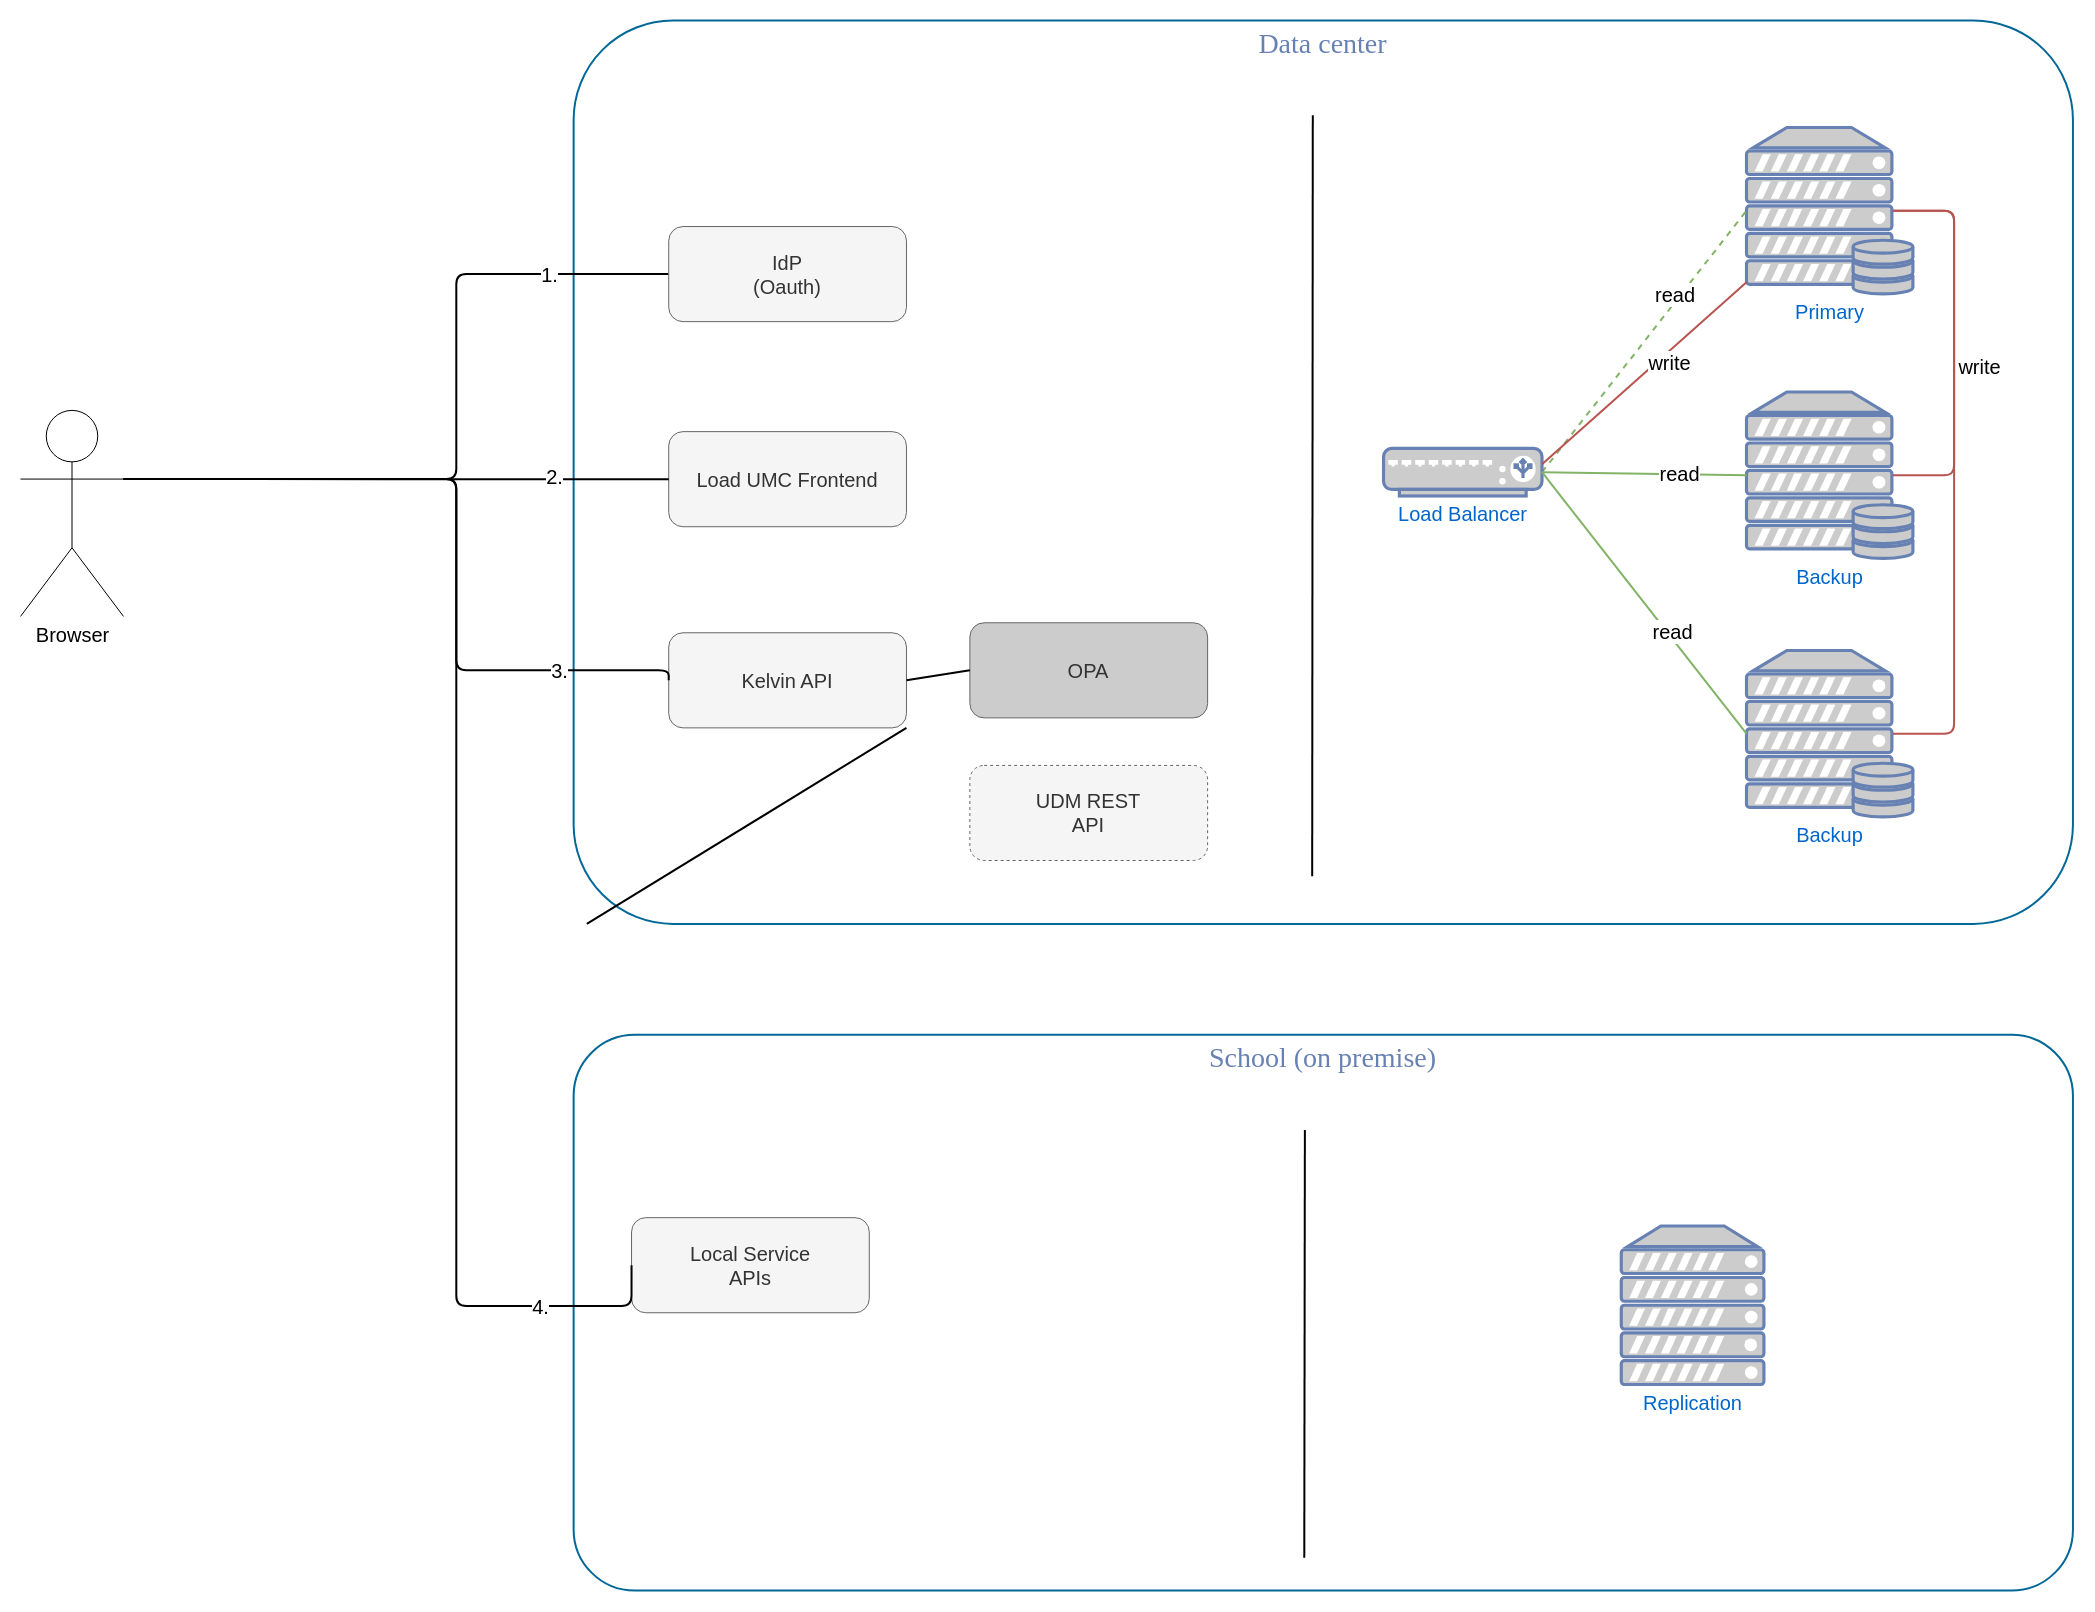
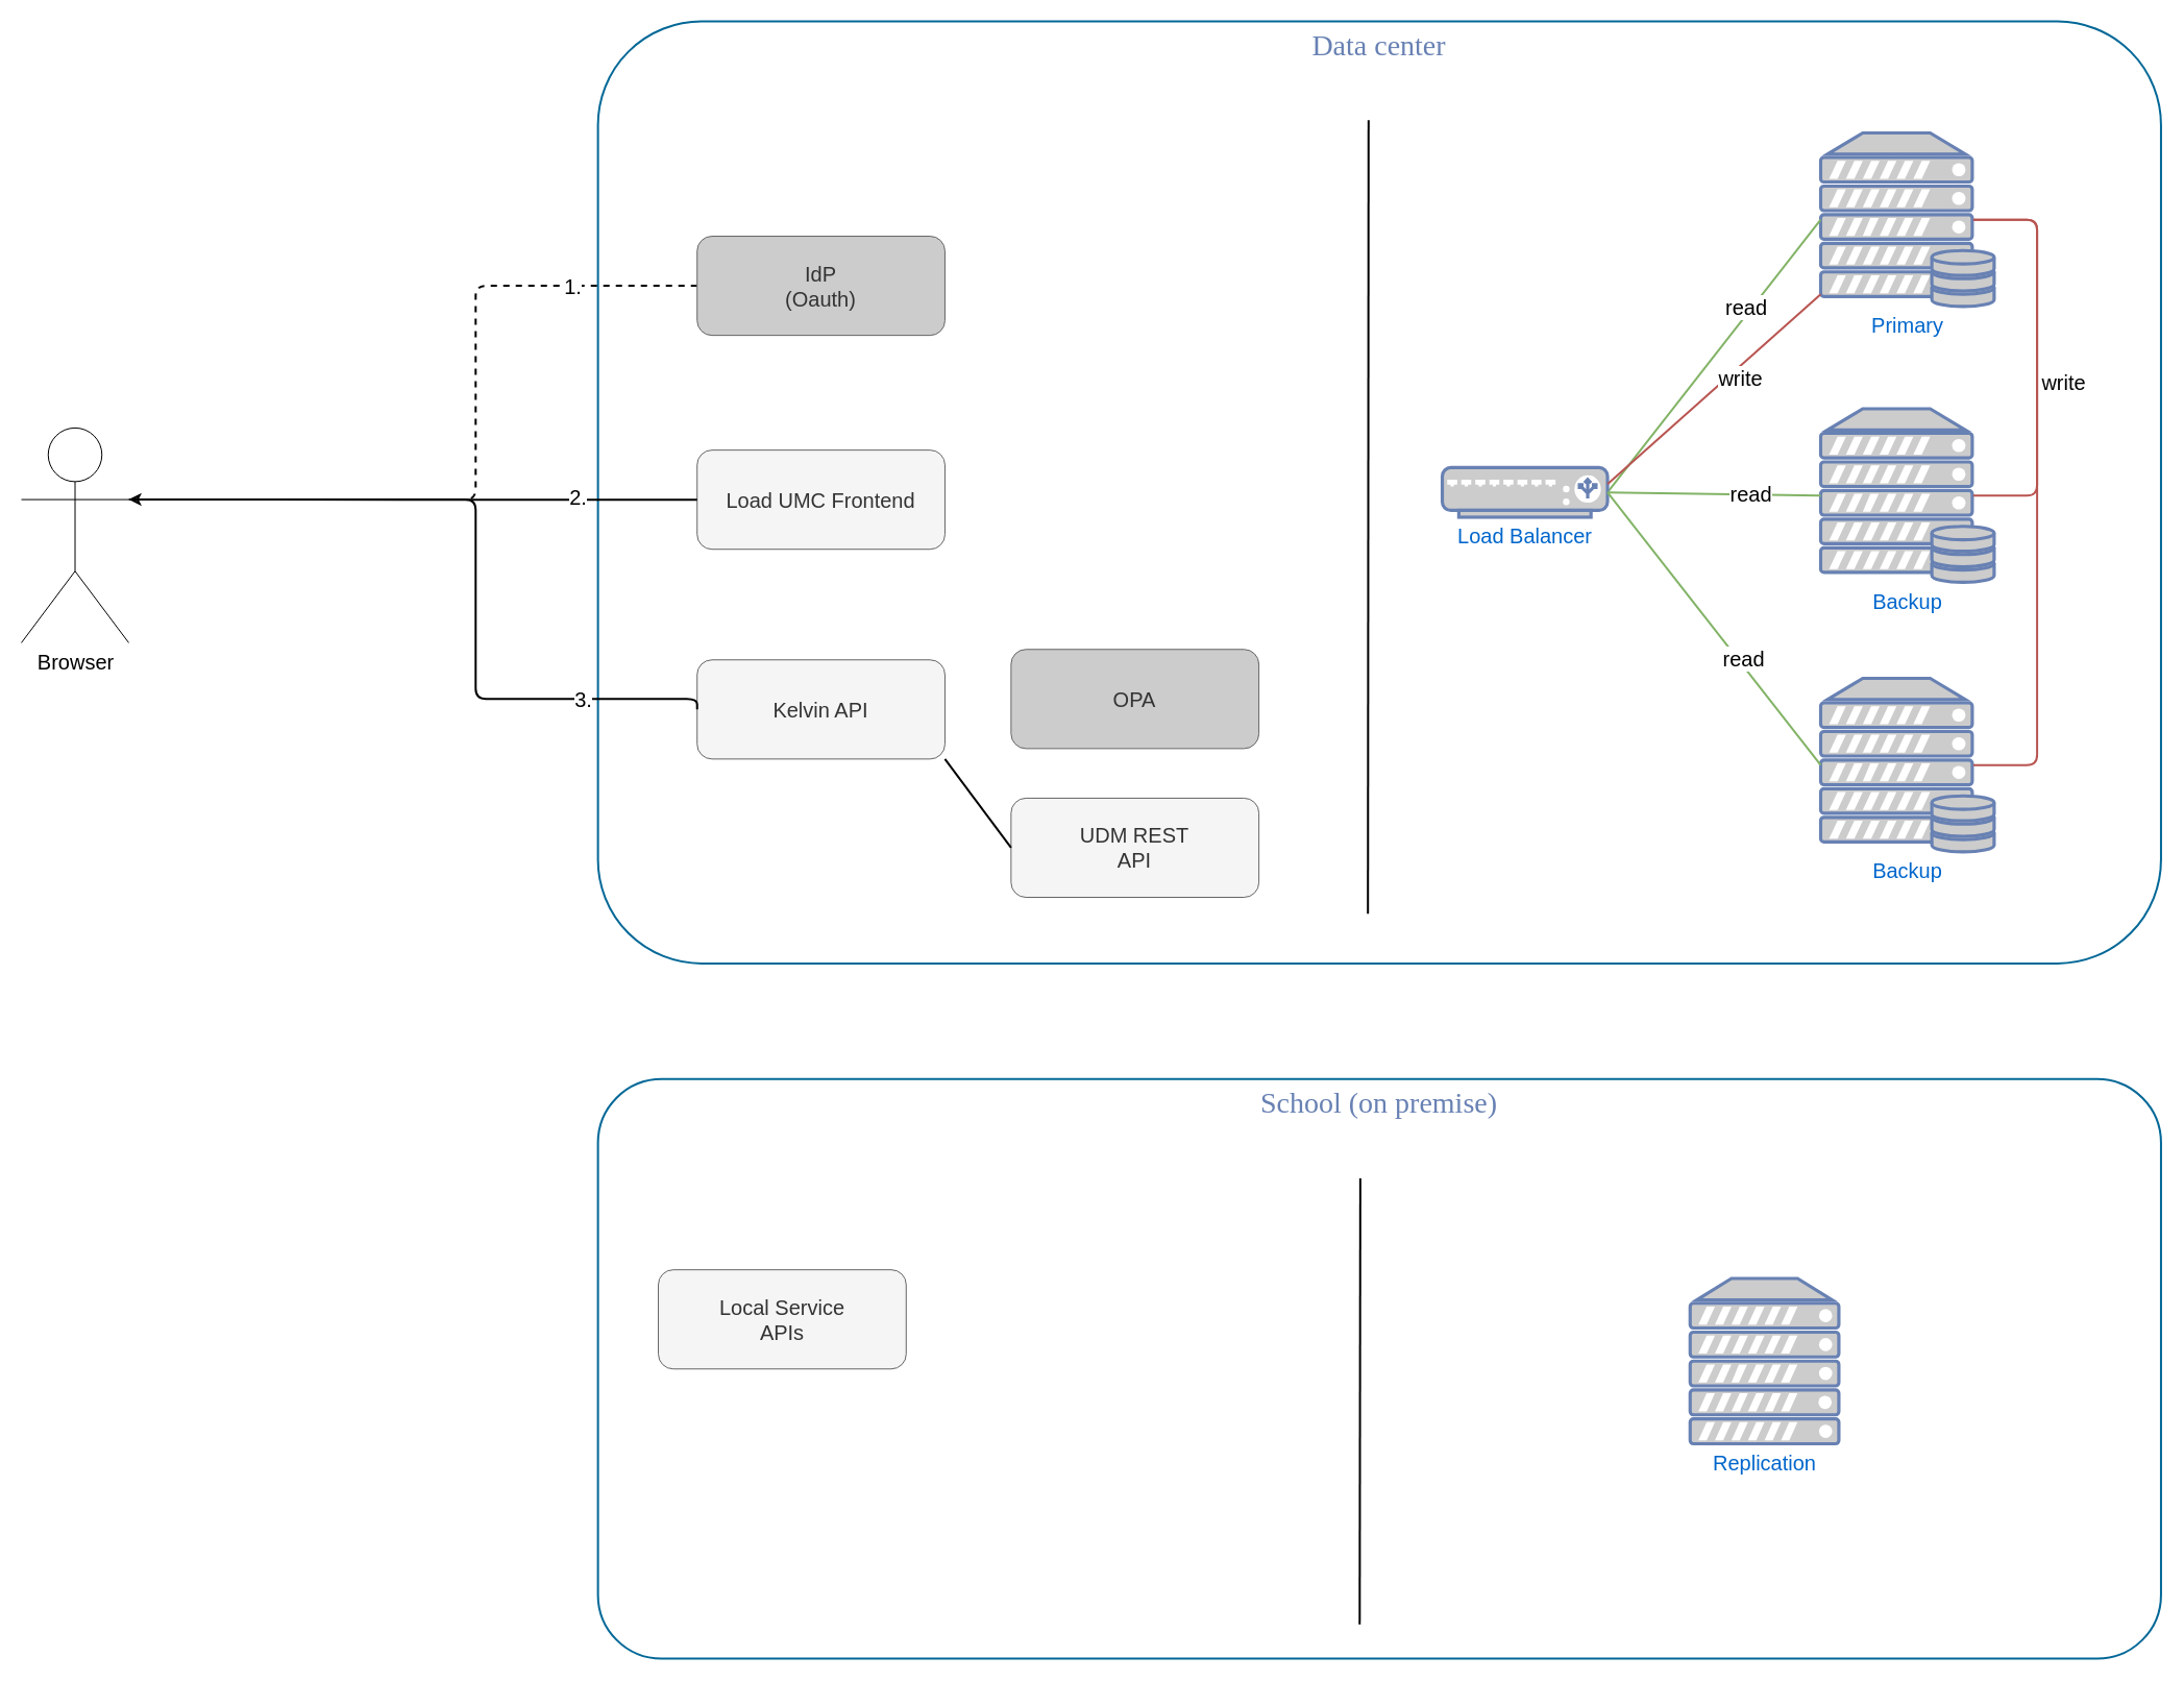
- <mxCell id="17" value="&lt;font style=&quot;font-size: 20px;&quot;&gt;IdP&lt;br&gt;(Oauth)&lt;/font&gt;" style="rounded=1;whiteSpace=wrap;html=1;fillColor=#f5f5f5;fontColor=#333333;strokeColor=#666666;" vertex="1" parent="1"><mxGeometry x="668.215" y="226.039" width="237.737" height="95.095" as="geometry" /></mxCell>
+ <mxCell id="17" value="&lt;font style=&quot;font-size: 20px;&quot;&gt;IdP&lt;br&gt;(Oauth)&lt;/font&gt;" style="rounded=1;whiteSpace=wrap;html=1;fillColor=#cccccc;fontColor=#333333;strokeColor=#666666;" vertex="1" parent="1"><mxGeometry x="668.215" y="226.039" width="237.737" height="95.095" as="geometry" /></mxCell>
- <mxCell id="7" style="edgeStyle=orthogonalEdgeStyle;html=1;labelBackgroundColor=none;endArrow=none;endFill=0;strokeWidth=2;fontFamily=Verdana;fontSize=15;fontColor=#036897;startArrow=none;exitX=0;exitY=0.5;exitDx=0;exitDy=0;entryX=1;entryY=0.333;entryDx=0;entryDy=0;entryPerimeter=0;" edge="1" source="17" target="3" parent="1"><mxGeometry relative="1" as="geometry"><mxPoint x="59.306" y="462.888" as="targetPoint" /><Array as="points"><mxPoint x="455.836" y="273.586" /><mxPoint x="455.836" y="478.04" /></Array><mxPoint x="588.985" y="471.701" as="sourcePoint" /></mxGeometry></mxCell>
+ <mxCell id="7" style="edgeStyle=orthogonalEdgeStyle;html=1;labelBackgroundColor=none;endArrow=none;endFill=0;strokeWidth=2;fontFamily=Verdana;fontSize=15;fontColor=#036897;startArrow=none;exitX=0;exitY=0.5;exitDx=0;exitDy=0;entryX=1;entryY=0.333;entryDx=0;entryDy=0;entryPerimeter=0;dashed=1;" edge="1" source="17" target="3" parent="1"><mxGeometry relative="1" as="geometry"><mxPoint x="59.306" y="462.888" as="targetPoint" /><Array as="points"><mxPoint x="455.836" y="273.586" /><mxPoint x="455.836" y="478.04" /></Array><mxPoint x="588.985" y="471.701" as="sourcePoint" /></mxGeometry></mxCell>
- <mxCell id="5" style="edgeStyle=none;html=1;labelBackgroundColor=none;endArrow=none;endFill=0;strokeWidth=2;fontFamily=Verdana;fontSize=28;fontColor=#6881B3;entryX=0;entryY=0.5;entryDx=0;entryDy=0;entryPerimeter=0;exitX=1;exitY=0.5;exitDx=0;exitDy=0;exitPerimeter=0;fillColor=#d5e8d4;strokeColor=#82b366;dashed=1;" edge="1" source="9" target="4" parent="1"><mxGeometry relative="1" as="geometry"><mxPoint x="1714.307" y="467.738" as="targetPoint" /><mxPoint x="1397.323" y="467.738" as="sourcePoint" /></mxGeometry></mxCell>
+ <mxCell id="5" style="edgeStyle=none;html=1;labelBackgroundColor=none;endArrow=none;endFill=0;strokeWidth=2;fontFamily=Verdana;fontSize=28;fontColor=#6881B3;entryX=0;entryY=0.5;entryDx=0;entryDy=0;entryPerimeter=0;exitX=1;exitY=0.5;exitDx=0;exitDy=0;exitPerimeter=0;fillColor=#d5e8d4;strokeColor=#82b366;" edge="1" source="9" target="4" parent="1"><mxGeometry relative="1" as="geometry"><mxPoint x="1714.307" y="467.738" as="targetPoint" /><mxPoint x="1397.323" y="467.738" as="sourcePoint" /></mxGeometry></mxCell>
- <mxCell id="18" style="edgeStyle=orthogonalEdgeStyle;html=1;labelBackgroundColor=none;endArrow=none;endFill=0;strokeWidth=2;fontFamily=Verdana;fontSize=15;fontColor=#036897;startArrow=none;entryX=1;entryY=0.333;entryDx=0;entryDy=0;entryPerimeter=0;exitX=0;exitY=0.5;exitDx=0;exitDy=0;" edge="1" parent="1" source="16" target="3"><mxGeometry relative="1" as="geometry"><mxPoint x="-385.754" y="494.418" as="targetPoint" /><mxPoint x="668.215" y="-27.547" as="sourcePoint" /></mxGeometry></mxCell>
+ <mxCell id="18" style="edgeStyle=orthogonalEdgeStyle;html=1;labelBackgroundColor=none;endArrow=classic;endFill=0;strokeWidth=2;fontFamily=Verdana;fontSize=15;fontColor=#036897;startArrow=none;entryX=1;entryY=0.333;entryDx=0;entryDy=0;entryPerimeter=0;exitX=0;exitY=0.5;exitDx=0;exitDy=0;" edge="1" parent="1" source="16" target="3"><mxGeometry relative="1" as="geometry"><mxPoint x="-385.754" y="494.418" as="targetPoint" /><mxPoint x="668.215" y="-27.547" as="sourcePoint" /></mxGeometry></mxCell>
- <mxCell id="25" style="edgeStyle=none;html=1;labelBackgroundColor=none;endArrow=none;endFill=0;strokeWidth=2;fontFamily=Verdana;fontSize=28;fontColor=#6881B3;entryX=0;entryY=0.5;entryDx=0;entryDy=0;exitX=1;exitY=0.5;exitDx=0;exitDy=0;" edge="1" parent="1" source="20" target="23"><mxGeometry relative="1" as="geometry"><mxPoint x="1365.578" y="494.539" as="targetPoint" /><mxPoint x="1222.951" y="494.539" as="sourcePoint" /></mxGeometry></mxCell>
- <mxCell id="24" value="&lt;span style=&quot;font-size: 20px;&quot;&gt;UDM REST&lt;br&gt;API&lt;/span&gt;" style="rounded=1;whiteSpace=wrap;html=1;fillColor=#f5f5f5;fontColor=#333333;strokeColor=#666666;dashed=1;" vertex="1" parent="1"><mxGeometry x="969.365" y="764.91" width="237.737" height="95.095" as="geometry" /></mxCell>
+ <mxCell id="24" value="&lt;span style=&quot;font-size: 20px;&quot;&gt;UDM REST&lt;br&gt;API&lt;/span&gt;" style="rounded=1;whiteSpace=wrap;html=1;fillColor=#f5f5f5;fontColor=#333333;strokeColor=#666666;" vertex="1" parent="1"><mxGeometry x="969.365" y="764.91" width="237.737" height="95.095" as="geometry" /></mxCell>
- <mxCell id="26" style="edgeStyle=none;html=1;labelBackgroundColor=none;endArrow=none;endFill=0;strokeWidth=2;fontFamily=Verdana;fontSize=28;fontColor=#6881B3;exitX=1;exitY=1;exitDx=0;exitDy=0;" edge="1" parent="1" source="20" target="2"><mxGeometry relative="1" as="geometry"><mxPoint x="985.214" y="685.664" as="targetPoint" /><mxPoint x="921.801" y="685.664" as="sourcePoint" /></mxGeometry></mxCell>
+ <mxCell id="26" style="edgeStyle=none;html=1;labelBackgroundColor=none;endArrow=none;endFill=0;strokeWidth=2;fontFamily=Verdana;fontSize=28;fontColor=#6881B3;entryX=0;entryY=0.5;entryDx=0;entryDy=0;exitX=1;exitY=1;exitDx=0;exitDy=0;" edge="1" parent="1" source="20" target="24"><mxGeometry relative="1" as="geometry"><mxPoint x="985.214" y="685.664" as="targetPoint" /><mxPoint x="921.801" y="685.664" as="sourcePoint" /></mxGeometry></mxCell>
- <mxCell id="35" style="edgeStyle=orthogonalEdgeStyle;html=1;labelBackgroundColor=none;endArrow=none;endFill=0;strokeWidth=2;fontFamily=Verdana;fontSize=15;fontColor=#036897;startArrow=none;exitX=0;exitY=0.5;exitDx=0;exitDy=0;entryX=1;entryY=0.333;entryDx=0;entryDy=0;entryPerimeter=0;" edge="1" parent="1" source="34" target="3"><mxGeometry relative="1" as="geometry"><mxPoint x="-320.773" y="622.267" as="targetPoint" /><Array as="points"><mxPoint x="455.836" y="1305.365" /><mxPoint x="455.836" y="478.04" /></Array><mxPoint x="684.064" y="685.664" as="sourcePoint" /></mxGeometry></mxCell>
- <mxCell id="36" value="4." style="edgeLabel;html=1;align=center;verticalAlign=middle;resizable=0;points=[];fontSize=20;" vertex="1" connectable="0" parent="35"><mxGeometry x="-0.779" y="3" relative="1" as="geometry"><mxPoint x="20" y="-3" as="offset" /></mxGeometry></mxCell>
